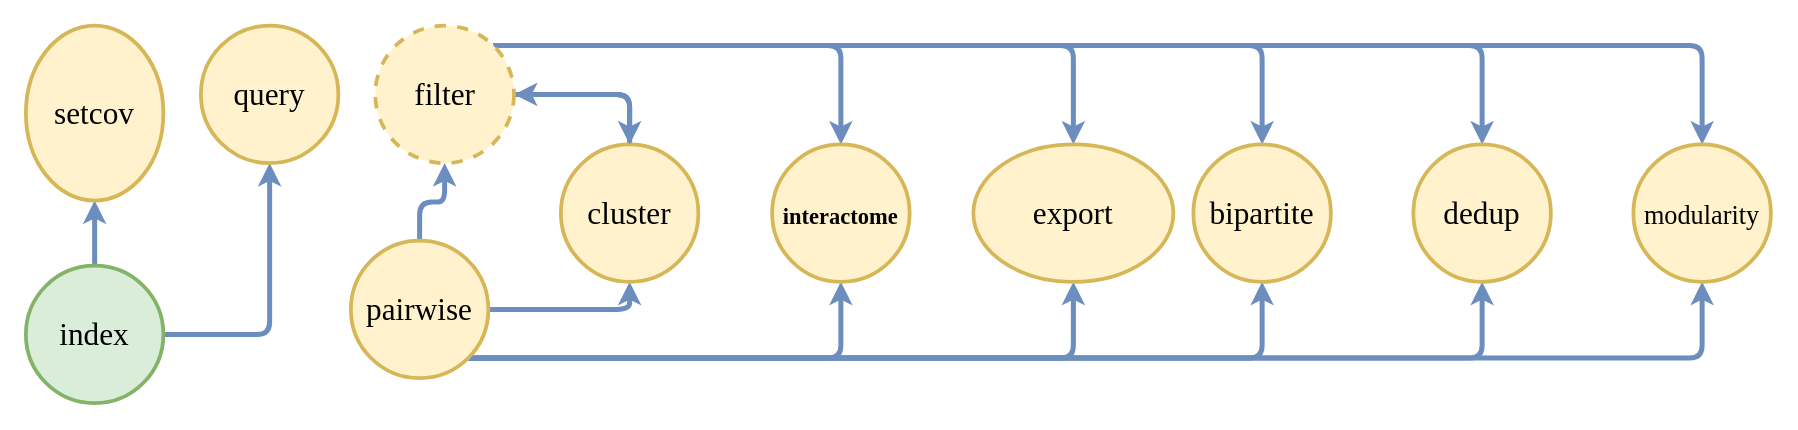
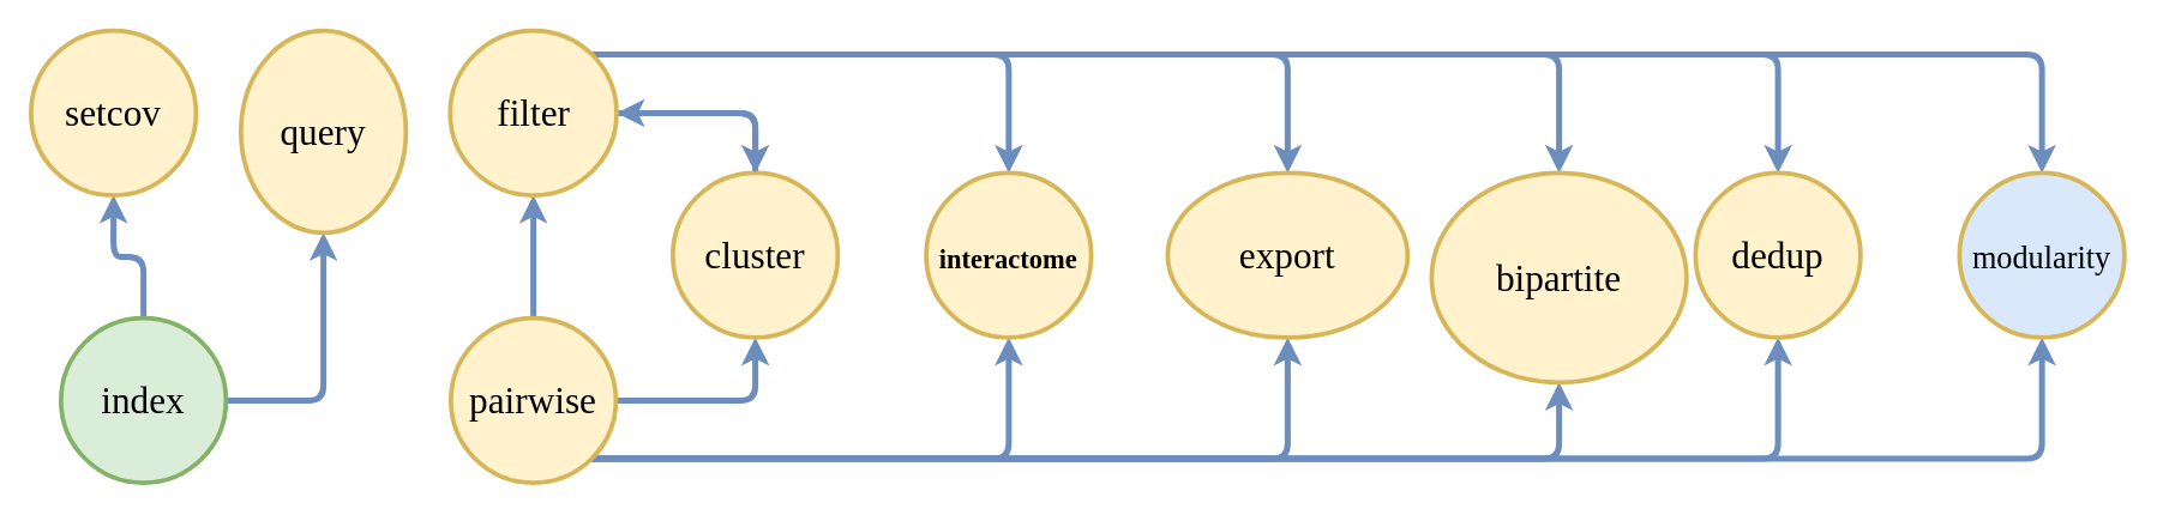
- <mxCell id="23" value="query" style="ellipse;whiteSpace=wrap;html=1;aspect=fixed;strokeWidth=3;fontSize=25;rounded=1;labelBackgroundColor=none;fillColor=#fff2cc;strokeColor=#d6b656;fontFamily=Comic Sans MS;" parent="1" vertex="1"><mxGeometry x="160" y="20" width="110" height="110" as="geometry" /></mxCell>
+ <mxCell id="23" value="query" style="ellipse;whiteSpace=wrap;html=1;aspect=fixed;strokeWidth=3;fontSize=25;rounded=1;labelBackgroundColor=none;fillColor=#fff2cc;strokeColor=#d6b656;fontFamily=Comic Sans MS;" parent="1" vertex="1"><mxGeometry x="160" y="20" width="110" height="135" as="geometry" /></mxCell>
- <mxCell id="21" value="filter" style="ellipse;whiteSpace=wrap;html=1;aspect=fixed;strokeWidth=3;fontSize=25;rounded=1;labelBackgroundColor=none;fillColor=#fff2cc;strokeColor=#d6b656;fontFamily=Comic Sans MS;dashed=1;" parent="1" vertex="1"><mxGeometry x="299.5" y="20" width="111" height="110" as="geometry" /></mxCell>
+ <mxCell id="21" value="filter" style="ellipse;whiteSpace=wrap;html=1;aspect=fixed;strokeWidth=3;fontSize=25;rounded=1;labelBackgroundColor=none;fillColor=#fff2cc;strokeColor=#d6b656;fontFamily=Comic Sans MS;" parent="1" vertex="1"><mxGeometry x="299.5" y="20" width="111" height="110" as="geometry" /></mxCell>
- <mxCell id="28" value="&lt;font data-font-src=&quot;https://fonts.googleapis.com/css?family=Architects+Daughter&quot;&gt;setcov&lt;/font&gt;" style="ellipse;whiteSpace=wrap;html=1;aspect=fixed;strokeWidth=3;fontSize=25;rounded=1;labelBackgroundColor=none;fillColor=#fff2cc;strokeColor=#d6b656;fontFamily=Comic Sans MS;" parent="1" vertex="1"><mxGeometry x="20" y="20" width="110" height="140" as="geometry" /></mxCell>
+ <mxCell id="28" value="&lt;font data-font-src=&quot;https://fonts.googleapis.com/css?family=Architects+Daughter&quot;&gt;setcov&lt;/font&gt;" style="ellipse;whiteSpace=wrap;html=1;aspect=fixed;strokeWidth=3;fontSize=25;rounded=1;labelBackgroundColor=none;fillColor=#fff2cc;strokeColor=#d6b656;fontFamily=Comic Sans MS;" parent="1" vertex="1"><mxGeometry x="20" y="20" width="110" height="110" as="geometry" /></mxCell>
- <mxCell id="27" value="&lt;font data-font-src=&quot;https://fonts.googleapis.com/css?family=Architects+Daughter&quot;&gt;bipartite&lt;/font&gt;" style="ellipse;whiteSpace=wrap;html=1;aspect=fixed;strokeWidth=3;fontSize=25;rounded=1;labelBackgroundColor=none;fillColor=#fff2cc;strokeColor=#d6b656;fontFamily=Comic Sans MS;" parent="1" vertex="1"><mxGeometry x="954" y="115" width="110" height="110" as="geometry" /></mxCell>
+ <mxCell id="27" value="&lt;font data-font-src=&quot;https://fonts.googleapis.com/css?family=Architects+Daughter&quot;&gt;bipartite&lt;/font&gt;" style="ellipse;whiteSpace=wrap;html=1;aspect=fixed;strokeWidth=3;fontSize=25;rounded=1;labelBackgroundColor=none;fillColor=#fff2cc;strokeColor=#d6b656;fontFamily=Comic Sans MS;" parent="1" vertex="1"><mxGeometry x="954" y="115" width="170" height="140" as="geometry" /></mxCell>
- <mxCell id="26" value="&lt;font style=&quot;font-size: 21px;&quot; data-font-src=&quot;https://fonts.googleapis.com/css?family=Architects+Daughter&quot;&gt;modularity&lt;/font&gt;" style="ellipse;whiteSpace=wrap;html=1;aspect=fixed;strokeWidth=3;fontSize=25;rounded=1;labelBackgroundColor=none;fillColor=#fff2cc;strokeColor=#d6b656;fontFamily=Comic Sans MS;" parent="1" vertex="1"><mxGeometry x="1306" y="115" width="110" height="110" as="geometry" /></mxCell>
+ <mxCell id="26" value="&lt;font style=&quot;font-size: 21px;&quot; data-font-src=&quot;https://fonts.googleapis.com/css?family=Architects+Daughter&quot;&gt;modularity&lt;/font&gt;" style="ellipse;whiteSpace=wrap;html=1;aspect=fixed;strokeWidth=3;fontSize=25;rounded=1;labelBackgroundColor=none;fillColor=#dae8fc;strokeColor=#d6b656;fontFamily=Comic Sans MS;" parent="1" vertex="1"><mxGeometry x="1306" y="115" width="110" height="110" as="geometry" /></mxCell>
- <mxCell id="12" value="pairwise" style="ellipse;whiteSpace=wrap;html=1;aspect=fixed;strokeWidth=3;fontSize=25;rounded=1;labelBackgroundColor=none;fillColor=#fff2cc;strokeColor=#d6b656;fontFamily=Comic Sans MS;" parent="1" vertex="1"><mxGeometry x="280" y="192" width="110" height="110" as="geometry" /></mxCell>
+ <mxCell id="12" value="pairwise" style="ellipse;whiteSpace=wrap;html=1;aspect=fixed;strokeWidth=3;fontSize=25;rounded=1;labelBackgroundColor=none;fillColor=#fff2cc;strokeColor=#d6b656;fontFamily=Comic Sans MS;" parent="1" vertex="1"><mxGeometry x="300" y="212" width="110" height="110" as="geometry" /></mxCell>
- <mxCell id="4" value="&lt;font data-font-src=&quot;https://fonts.googleapis.com/css?family=Architects+Daughter&quot;&gt;index&lt;/font&gt;" style="ellipse;whiteSpace=wrap;html=1;aspect=fixed;strokeWidth=3;fontSize=25;rounded=1;labelBackgroundColor=none;fillColor=#DAEDD9;strokeColor=#82b366;fontFamily=Comic Sans MS;fontStyle=0" parent="1" vertex="1"><mxGeometry x="20" y="212" width="110" height="110" as="geometry" /></mxCell>
+ <mxCell id="4" value="&lt;font data-font-src=&quot;https://fonts.googleapis.com/css?family=Architects+Daughter&quot;&gt;index&lt;/font&gt;" style="ellipse;whiteSpace=wrap;html=1;aspect=fixed;strokeWidth=3;fontSize=25;rounded=1;labelBackgroundColor=none;fillColor=#DAEDD9;strokeColor=#82b366;fontFamily=Comic Sans MS;fontStyle=0" parent="1" vertex="1"><mxGeometry x="40" y="212" width="110" height="110" as="geometry" /></mxCell>
